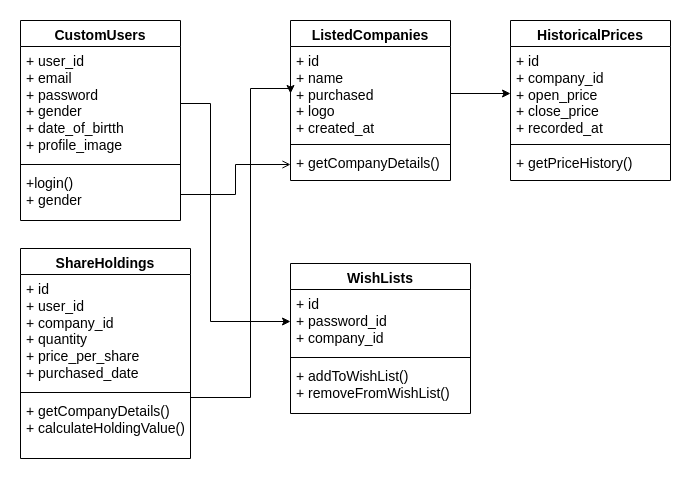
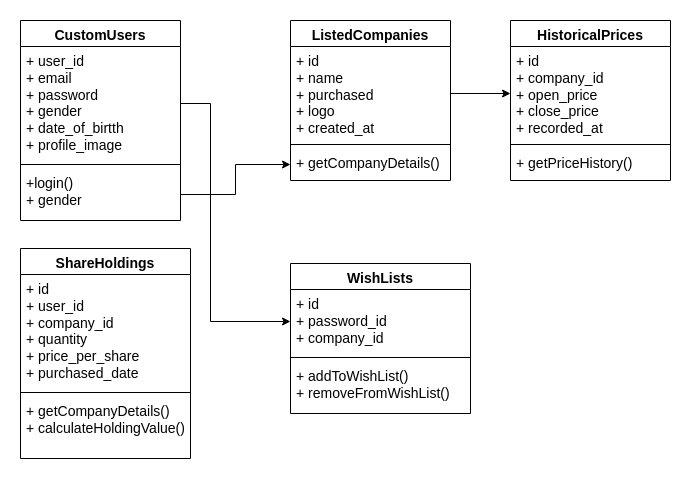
- <mxCell id="25" style="edgeStyle=orthogonalEdgeStyle;rounded=0;orthogonalLoop=1;jettySize=auto;html=1;exitX=1;exitY=0.5;exitDx=0;exitDy=0;entryX=0;entryY=0.5;entryDx=0;entryDy=0;endArrow=open;" edge="1" parent="1" source="5" target="9"><mxGeometry relative="1" as="geometry" /></mxCell>
+ <mxCell id="25" style="edgeStyle=orthogonalEdgeStyle;rounded=0;orthogonalLoop=1;jettySize=auto;html=1;exitX=1;exitY=0.5;exitDx=0;exitDy=0;entryX=0;entryY=0.5;entryDx=0;entryDy=0;" edge="1" parent="1" source="5" target="9"><mxGeometry relative="1" as="geometry" /></mxCell>
- <mxCell id="23" style="edgeStyle=orthogonalEdgeStyle;rounded=0;orthogonalLoop=1;jettySize=auto;html=1;exitX=1;exitY=0.5;exitDx=0;exitDy=0;entryX=0;entryY=0.5;entryDx=0;entryDy=0;" parent="1" source="17" target="7" edge="1"><mxGeometry relative="1" as="geometry"><Array as="points"><mxPoint x="250" y="397" /><mxPoint x="250" y="88" /></Array></mxGeometry></mxCell>
